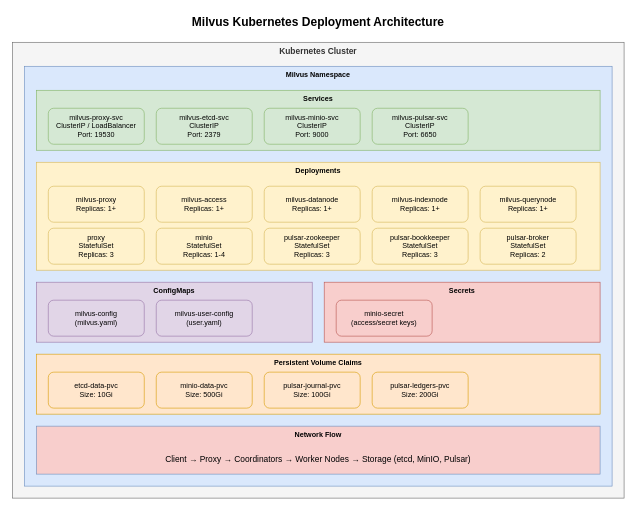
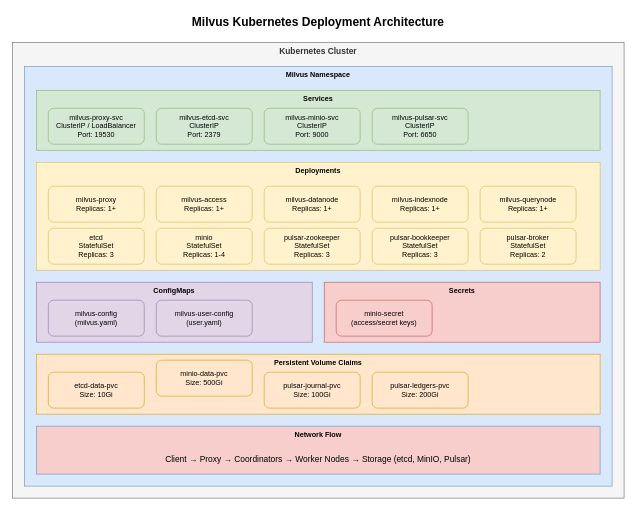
- <mxCell id="16" value="proxy&#10;StatefulSet&#10;Replicas: 3" style="rounded=1;whiteSpace=wrap;html=1;fillColor=#fff2cc;strokeColor=#d6b656;" vertex="1" parent="1"><mxGeometry x="80" y="380" width="160" height="60" as="geometry" /></mxCell>
+ <mxCell id="16" value="etcd&#10;StatefulSet&#10;Replicas: 3" style="rounded=1;whiteSpace=wrap;html=1;fillColor=#fff2cc;strokeColor=#d6b656;" vertex="1" parent="1"><mxGeometry x="80" y="380" width="160" height="60" as="geometry" /></mxCell>
- <mxCell id="28" value="minio-data-pvc&#10;Size: 500Gi" style="rounded=1;whiteSpace=wrap;html=1;fillColor=#ffe6cc;strokeColor=#d79b00;" vertex="1" parent="1"><mxGeometry x="260" y="620" width="160" height="60" as="geometry" /></mxCell>
+ <mxCell id="28" value="minio-data-pvc&#10;Size: 500Gi" style="rounded=1;whiteSpace=wrap;html=1;fillColor=#ffe6cc;strokeColor=#d79b00;" vertex="1" parent="1"><mxGeometry x="260" y="600" width="160" height="60" as="geometry" /></mxCell>
